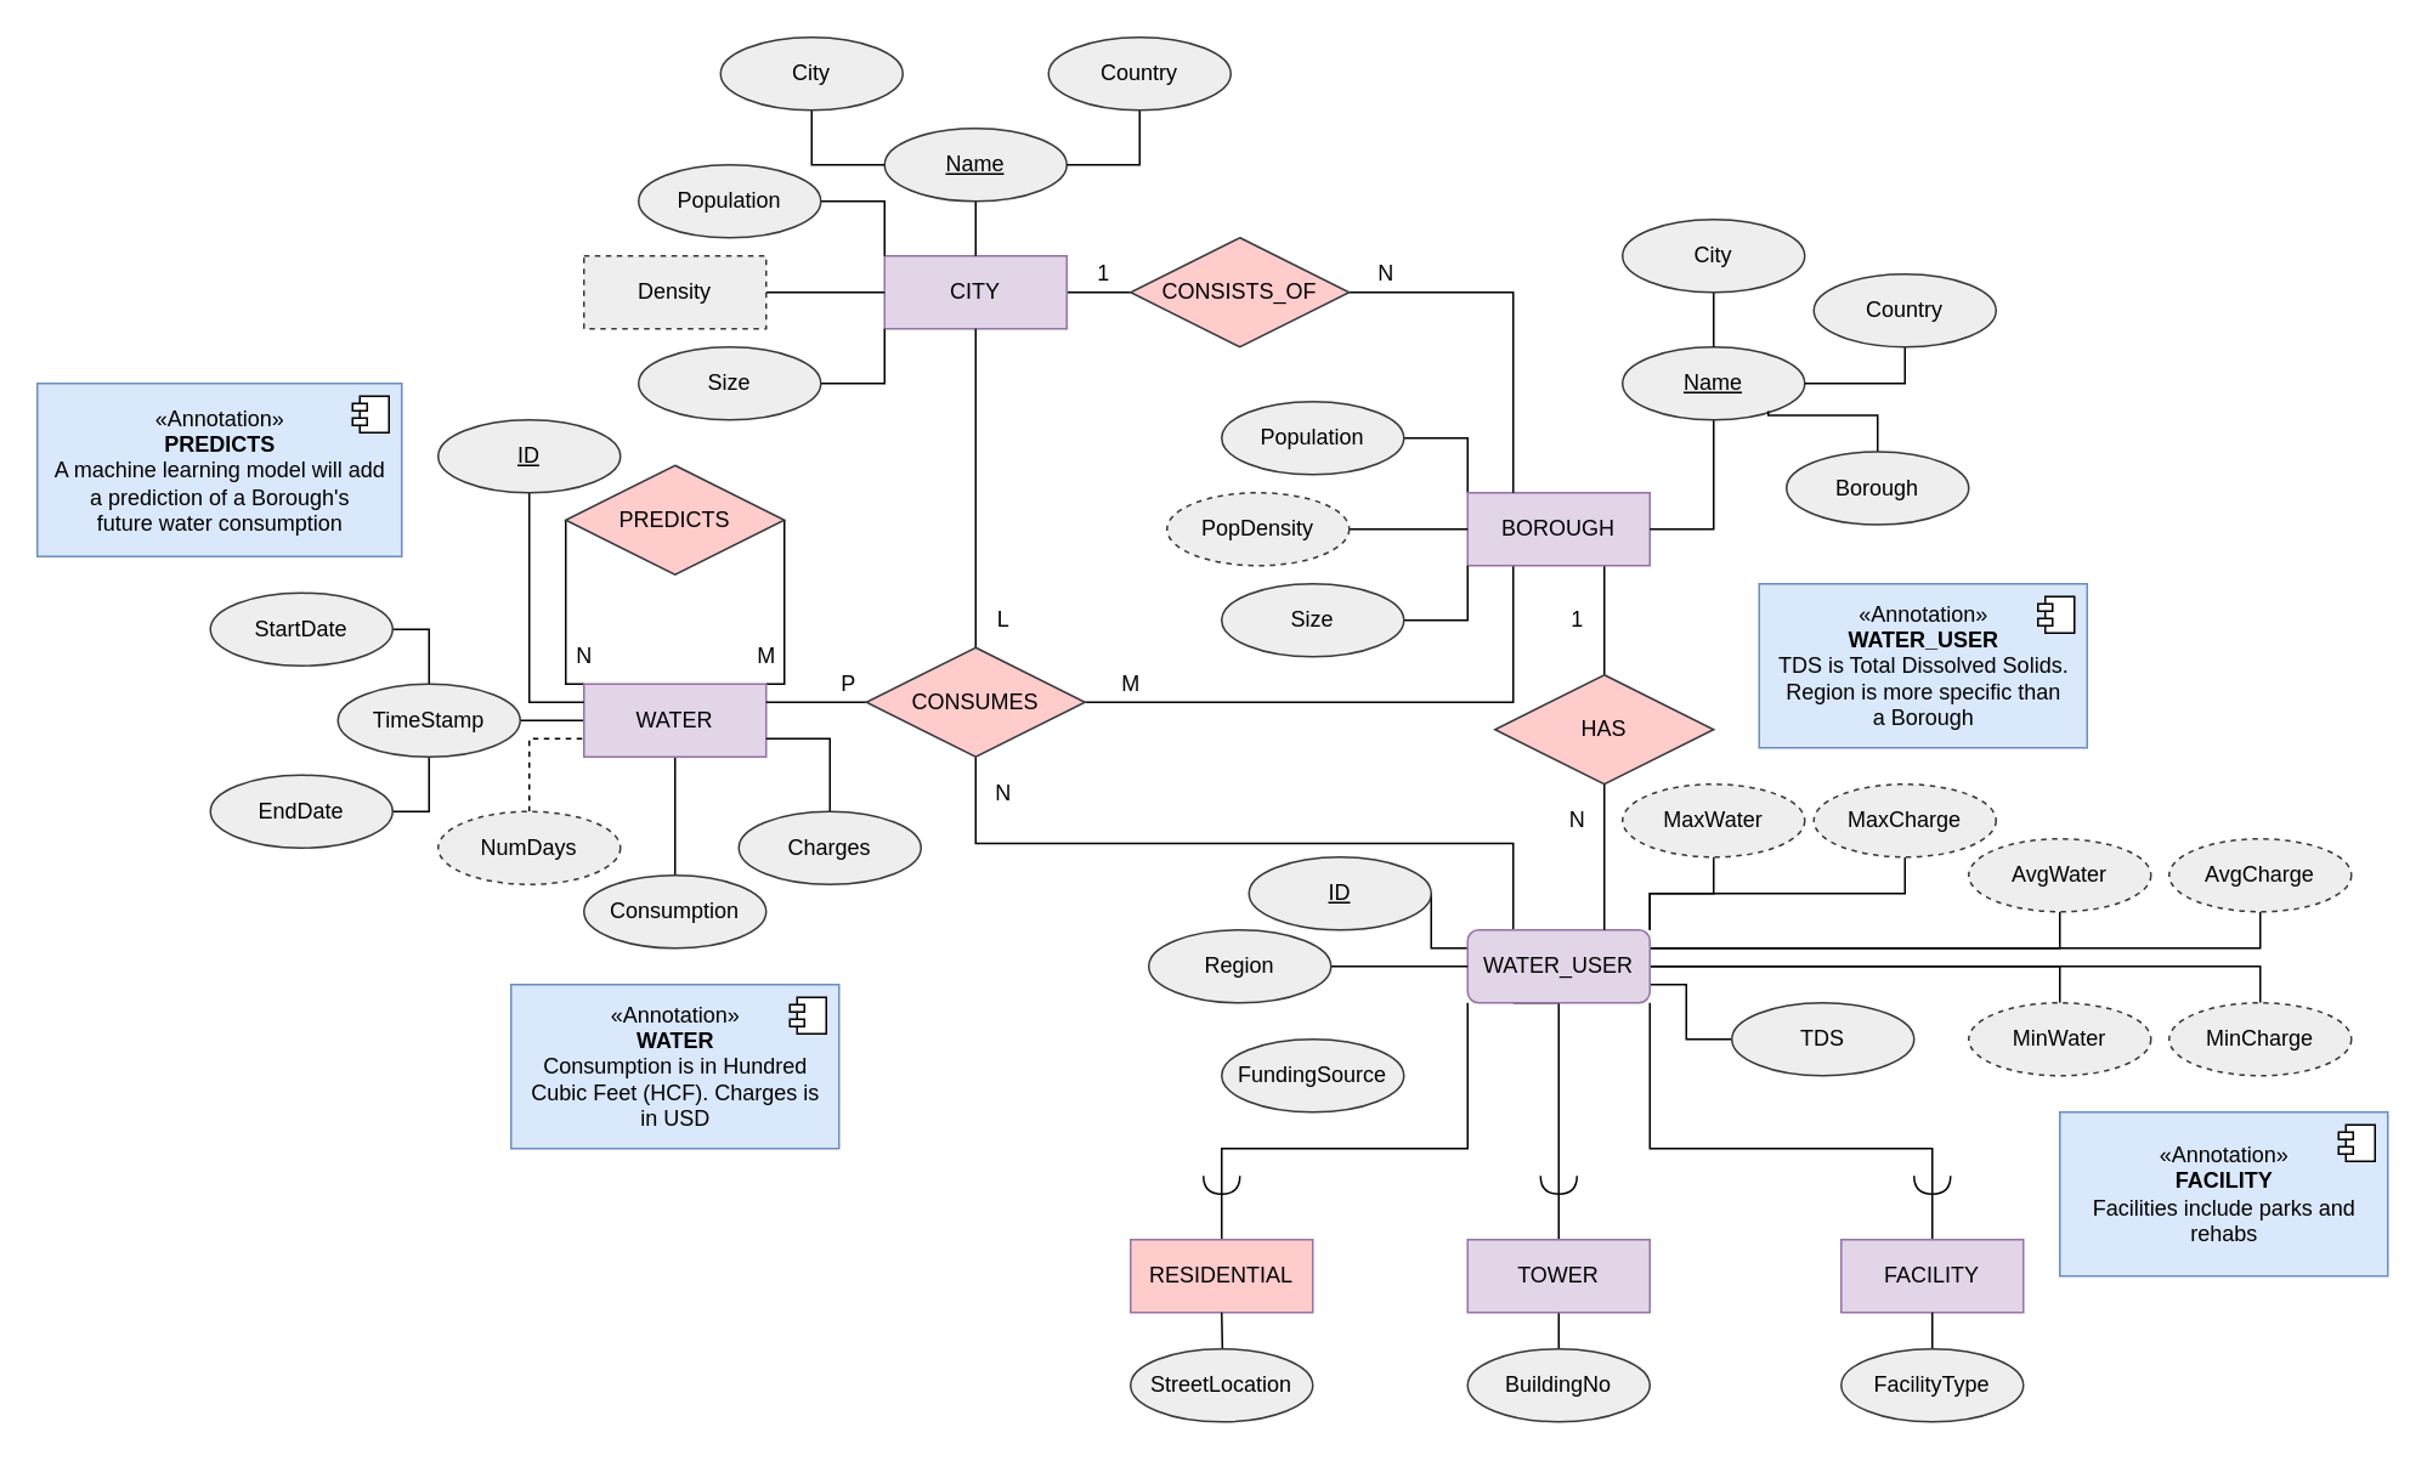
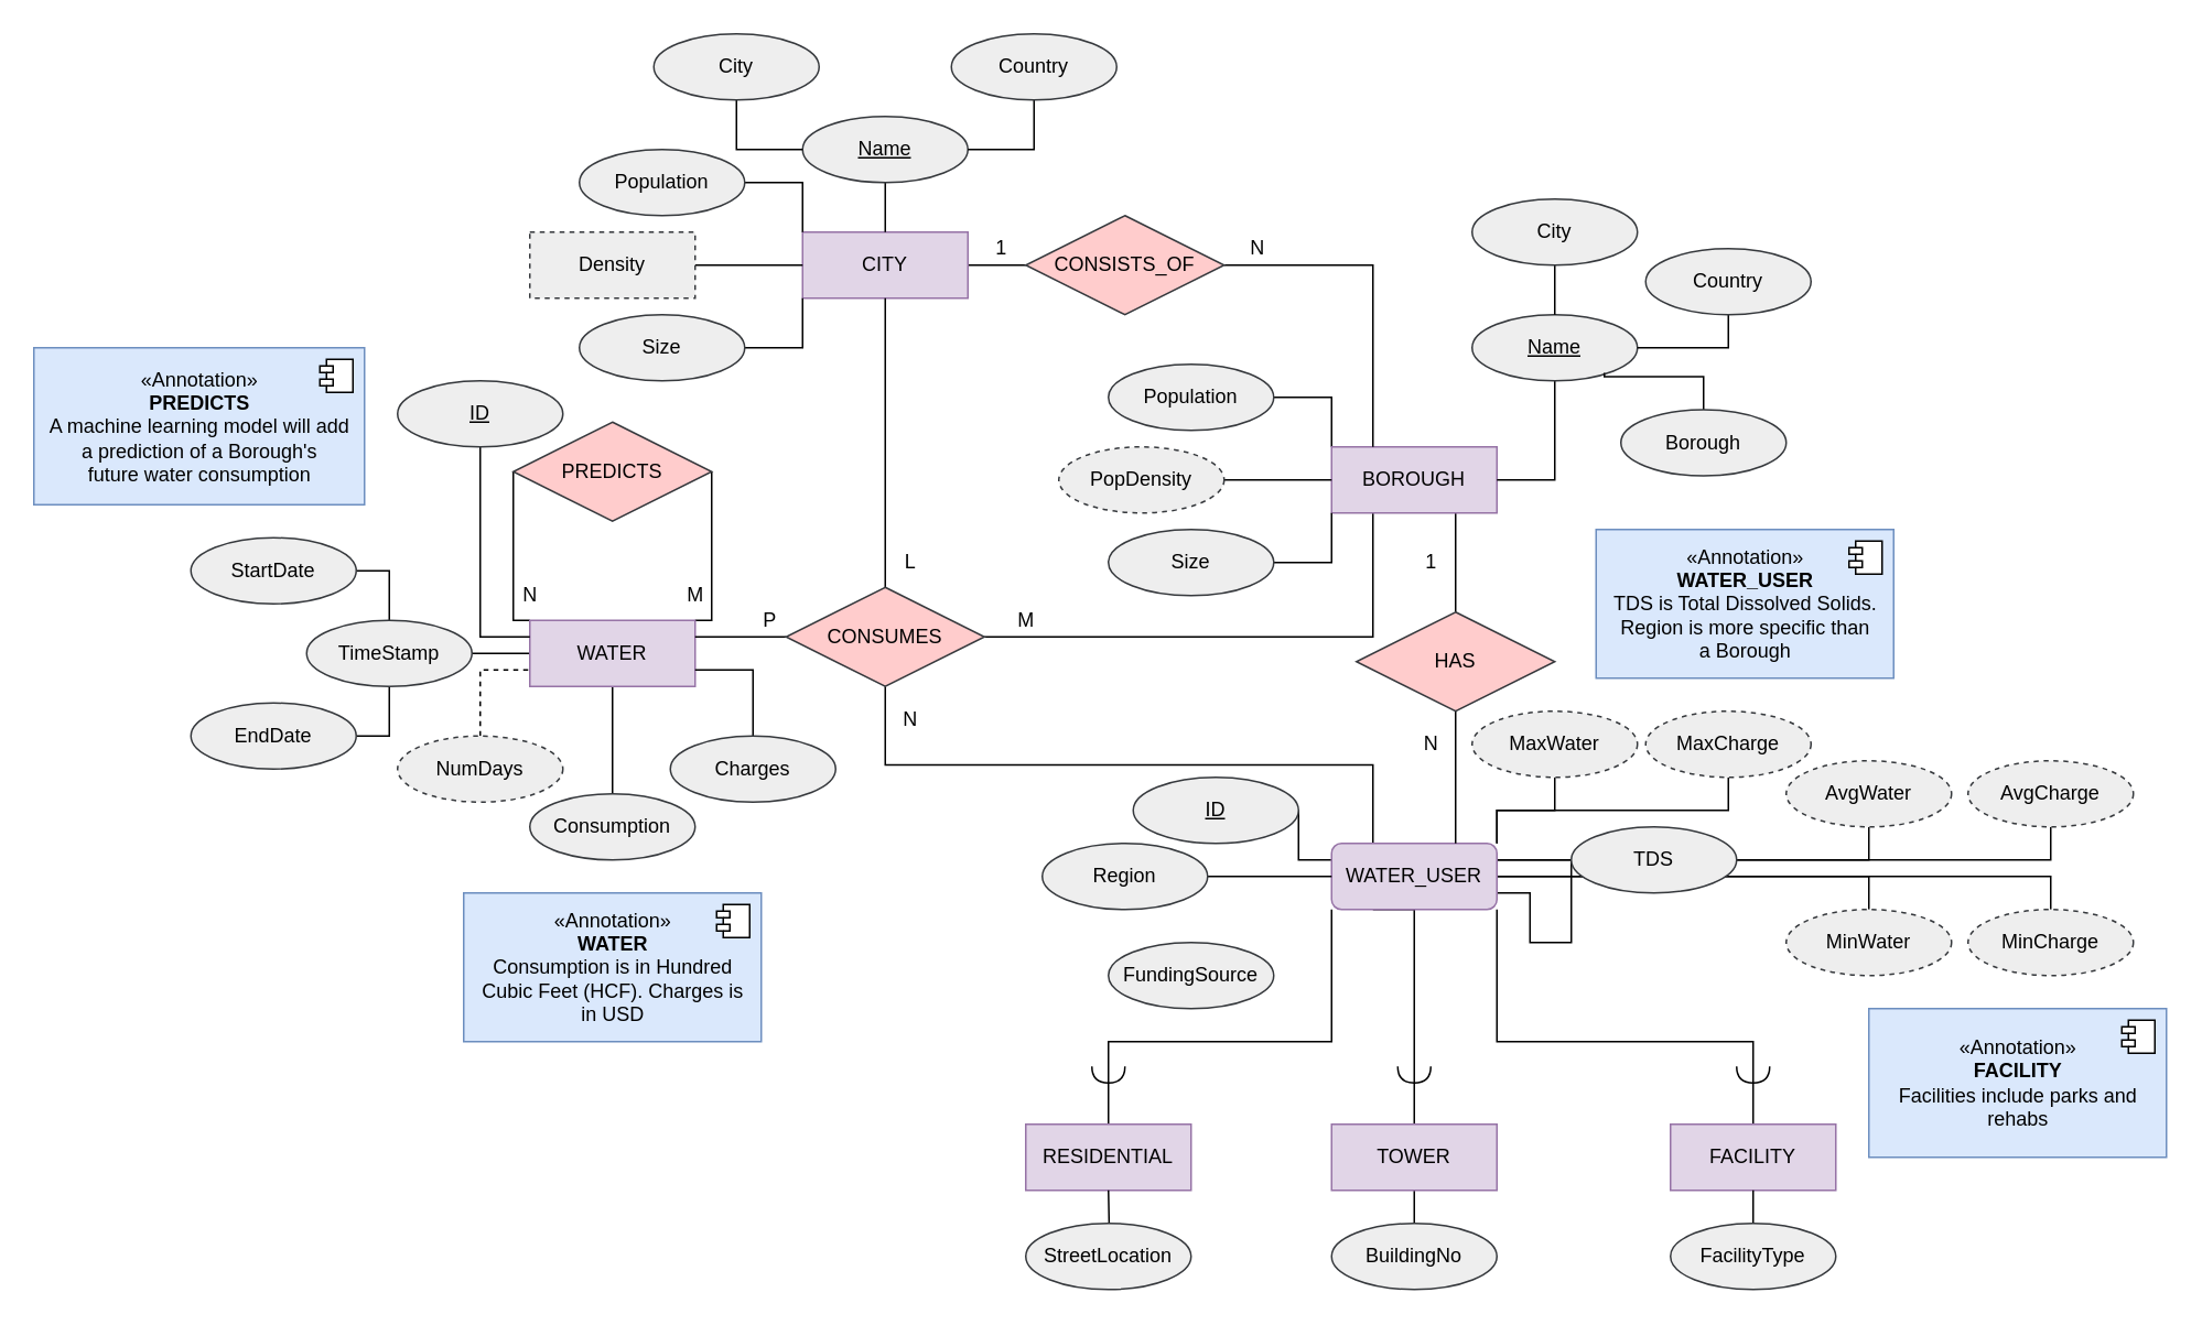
- <mxCell id="56" value="TDS" style="ellipse;whiteSpace=wrap;html=1;align=center;fillColor=#eeeeee;strokeColor=#36393d;" vertex="1" parent="1"><mxGeometry x="950" y="550" width="100" height="40" as="geometry" /></mxCell>
+ <mxCell id="56" value="TDS" style="ellipse;whiteSpace=wrap;html=1;align=center;fillColor=#eeeeee;strokeColor=#36393d;" vertex="1" parent="1"><mxGeometry x="950" y="500" width="100" height="40" as="geometry" /></mxCell>
- <mxCell id="14" value="RESIDENTIAL" style="whiteSpace=wrap;html=1;align=center;fillColor=#ffcccc;strokeColor=#9673a6;" parent="1" vertex="1"><mxGeometry x="620" y="680" width="100" height="40" as="geometry" /></mxCell>
+ <mxCell id="14" value="RESIDENTIAL" style="whiteSpace=wrap;html=1;align=center;fillColor=#e1d5e7;strokeColor=#9673a6;" parent="1" vertex="1"><mxGeometry x="620" y="680" width="100" height="40" as="geometry" /></mxCell>
